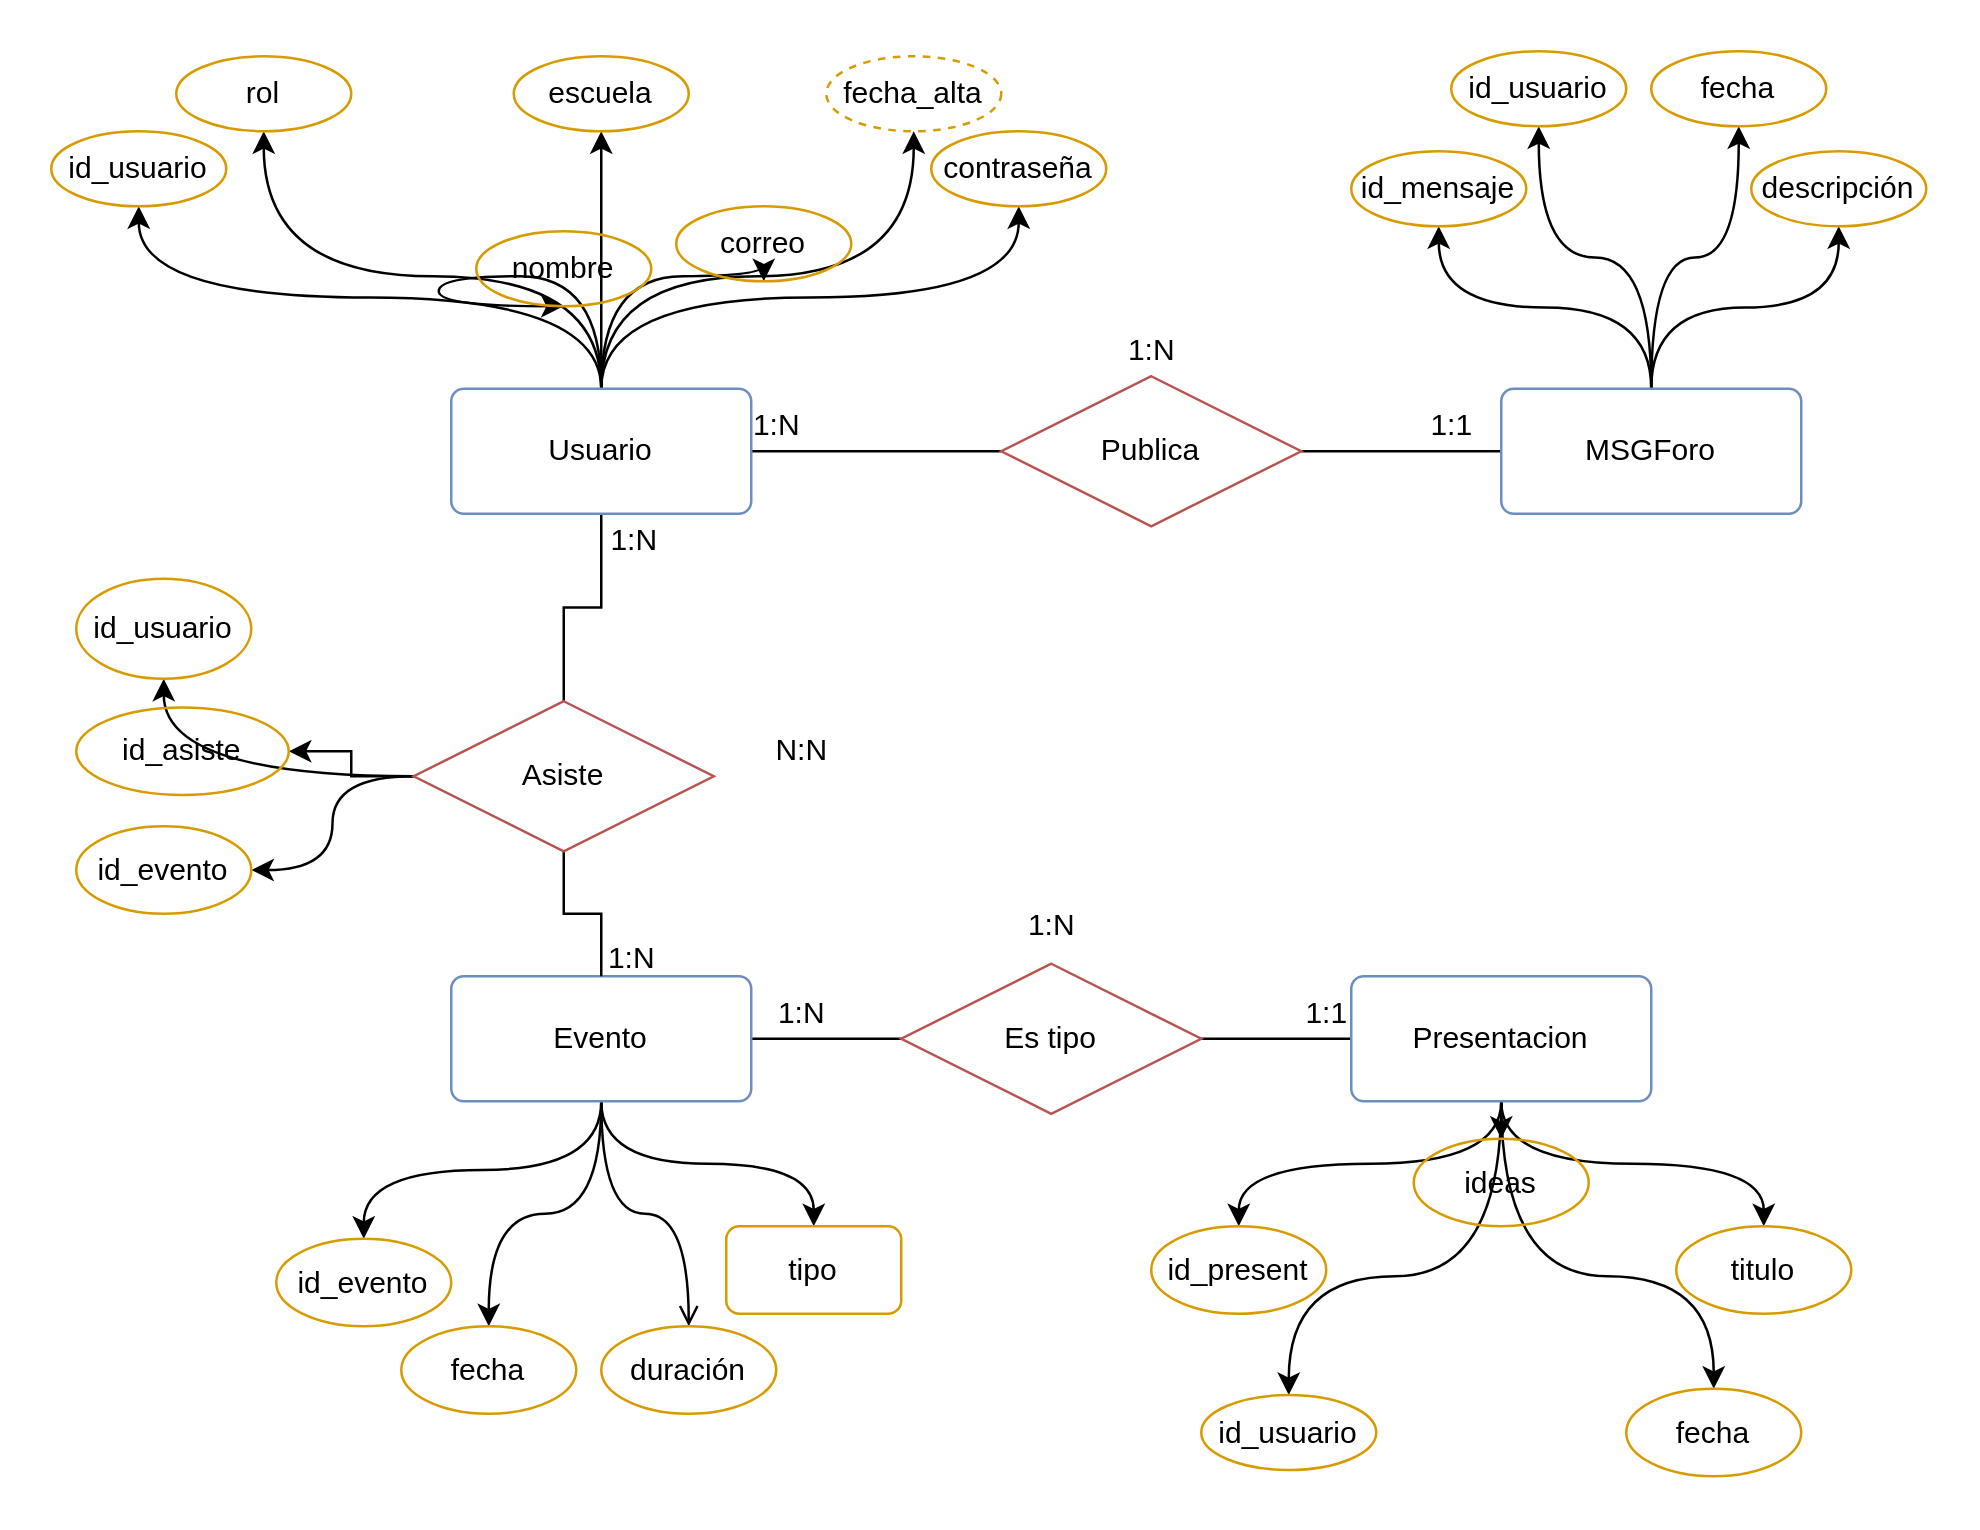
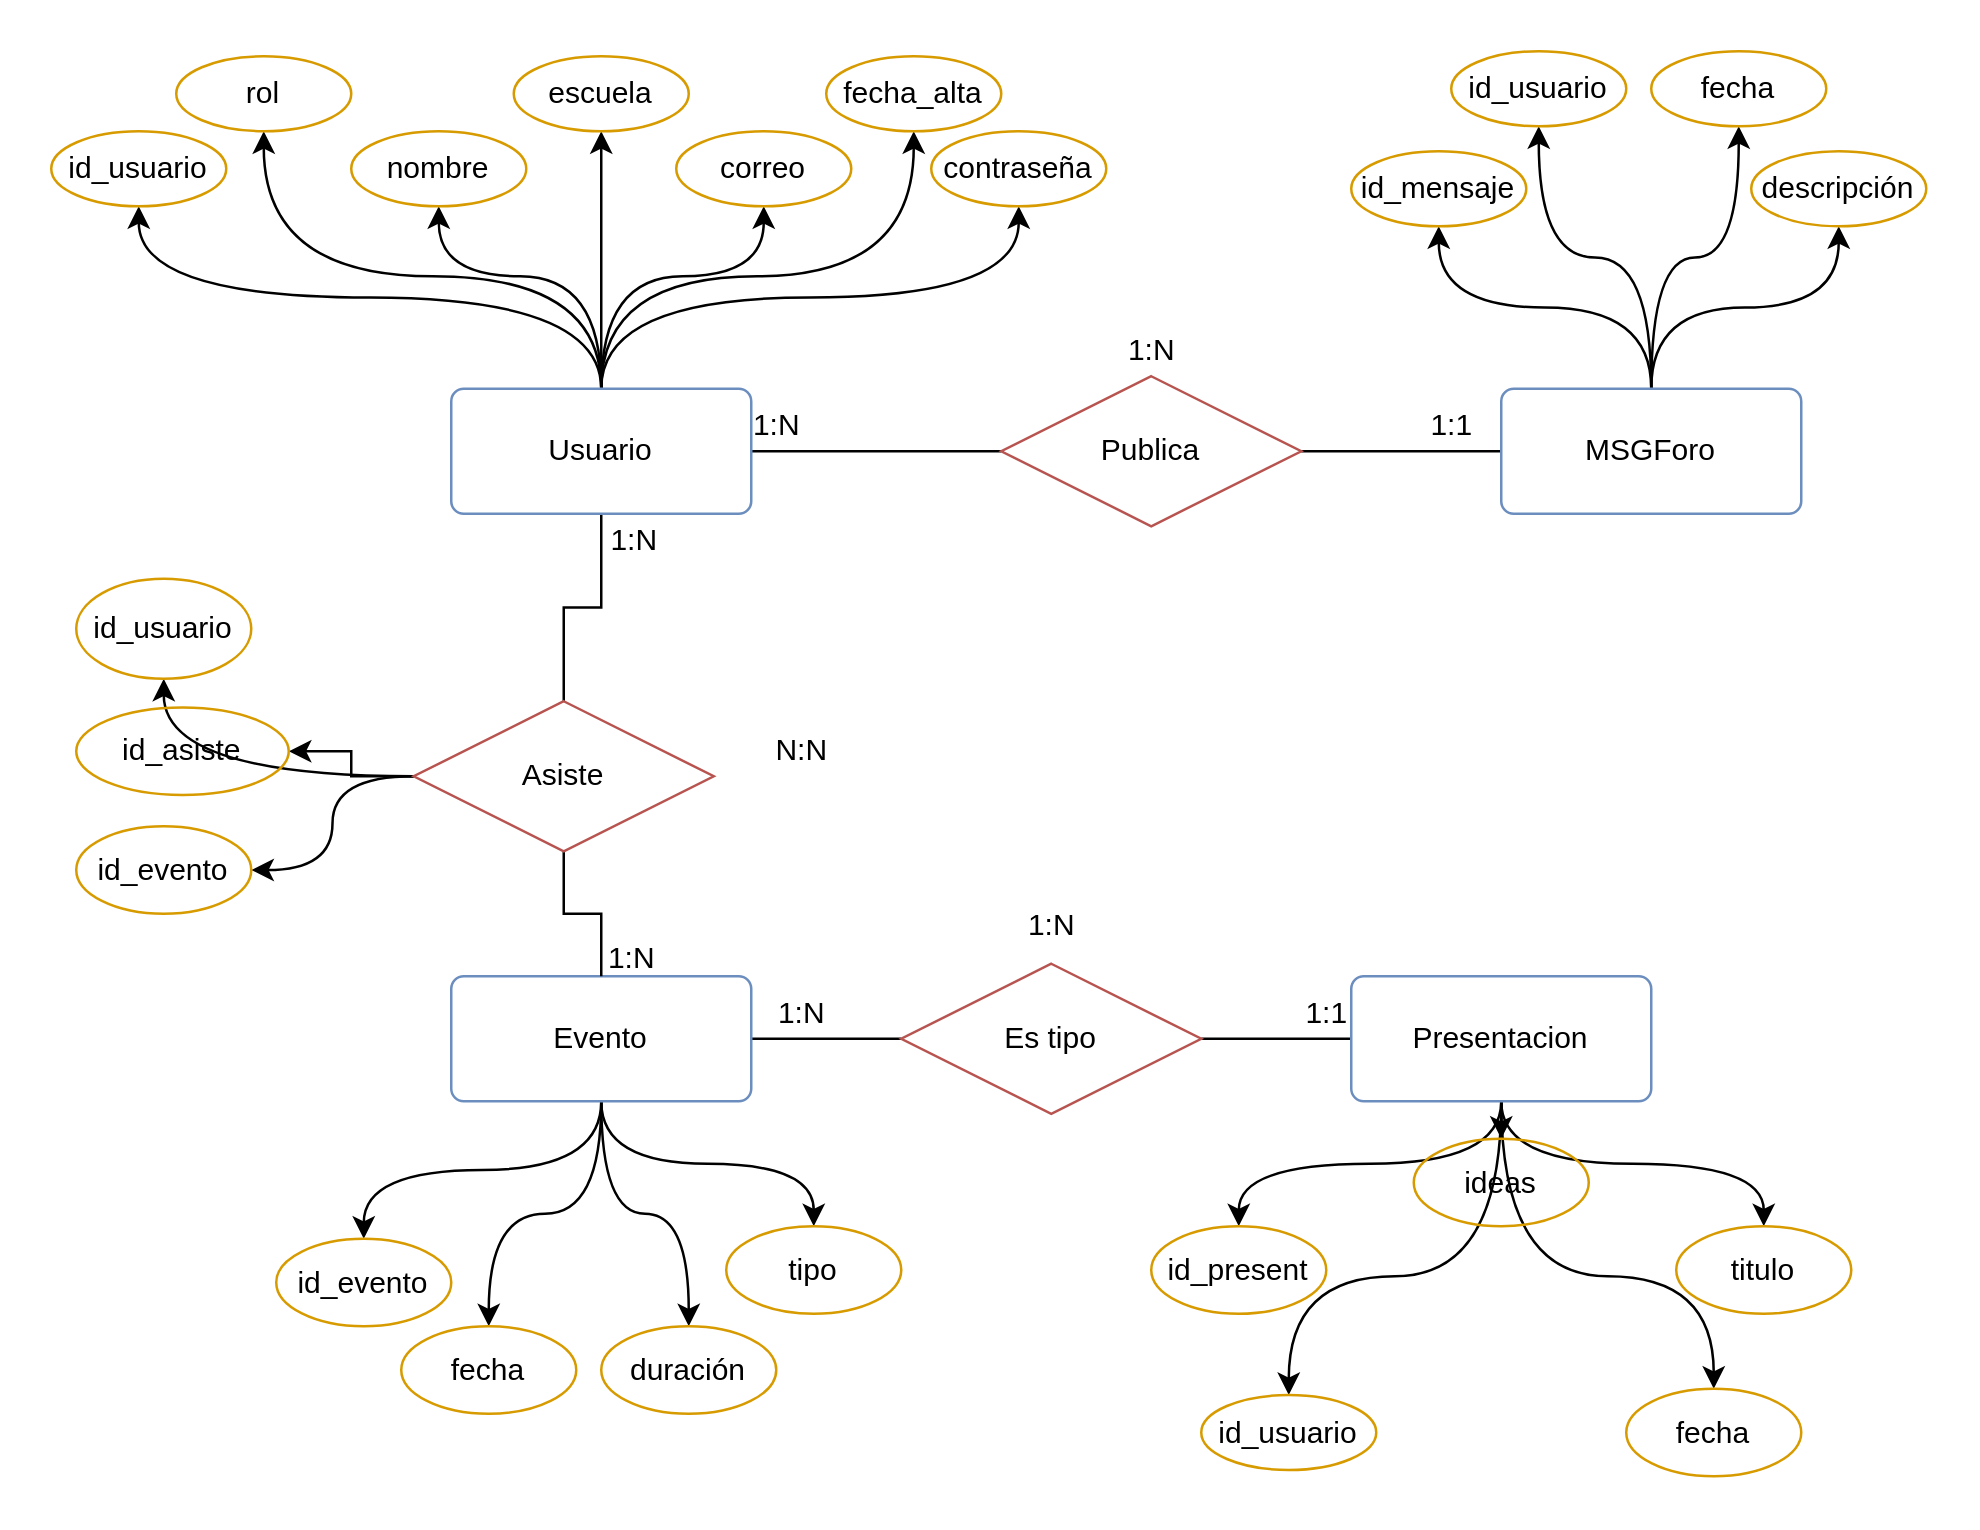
- <mxCell id="55" value="fecha_alta" style="ellipse;whiteSpace=wrap;html=1;fillColor=none;strokeColor=#d79b00;dashed=1;" vertex="1" parent="1"><mxGeometry x="330" y="22" width="70" height="30" as="geometry" /></mxCell>
+ <mxCell id="55" value="fecha_alta" style="ellipse;whiteSpace=wrap;html=1;fillColor=none;strokeColor=#d79b00;" vertex="1" parent="1"><mxGeometry x="330" y="22" width="70" height="30" as="geometry" /></mxCell>
- <mxCell id="51" value="correo" style="ellipse;whiteSpace=wrap;html=1;fillColor=none;strokeColor=#d79b00;" vertex="1" parent="1"><mxGeometry x="270" y="82" width="70" height="30" as="geometry" /></mxCell>
+ <mxCell id="51" value="correo" style="ellipse;whiteSpace=wrap;html=1;fillColor=none;strokeColor=#d79b00;" vertex="1" parent="1"><mxGeometry x="270" y="52" width="70" height="30" as="geometry" /></mxCell>
- <mxCell id="50" value="nombre" style="ellipse;whiteSpace=wrap;html=1;fillColor=none;strokeColor=#d79b00;" vertex="1" parent="1"><mxGeometry x="190" y="92" width="70" height="30" as="geometry" /></mxCell>
+ <mxCell id="50" value="nombre" style="ellipse;whiteSpace=wrap;html=1;fillColor=none;strokeColor=#d79b00;" vertex="1" parent="1"><mxGeometry x="140" y="52" width="70" height="30" as="geometry" /></mxCell>
- <mxCell id="63" value="tipo" style="whiteSpace=wrap;html=1;fillColor=none;strokeColor=#d79b00;rounded=1;" vertex="1" parent="1"><mxGeometry x="290" y="490" width="70" height="35" as="geometry" /></mxCell>
+ <mxCell id="63" value="tipo" style="ellipse;whiteSpace=wrap;html=1;fillColor=none;strokeColor=#d79b00;" vertex="1" parent="1"><mxGeometry x="290" y="490" width="70" height="35" as="geometry" /></mxCell>
- <mxCell id="17" style="edgeStyle=orthogonalEdgeStyle;rounded=0;orthogonalLoop=1;jettySize=auto;html=1;exitX=0.5;exitY=1;exitDx=0;exitDy=0;entryX=0.5;entryY=0;entryDx=0;entryDy=0;curved=1;endArrow=open;" edge="1" parent="1" source="19" target="62"><mxGeometry relative="1" as="geometry" /></mxCell>
+ <mxCell id="17" style="edgeStyle=orthogonalEdgeStyle;rounded=0;orthogonalLoop=1;jettySize=auto;html=1;exitX=0.5;exitY=1;exitDx=0;exitDy=0;entryX=0.5;entryY=0;entryDx=0;entryDy=0;curved=1;" edge="1" parent="1" source="19" target="62"><mxGeometry relative="1" as="geometry" /></mxCell>
